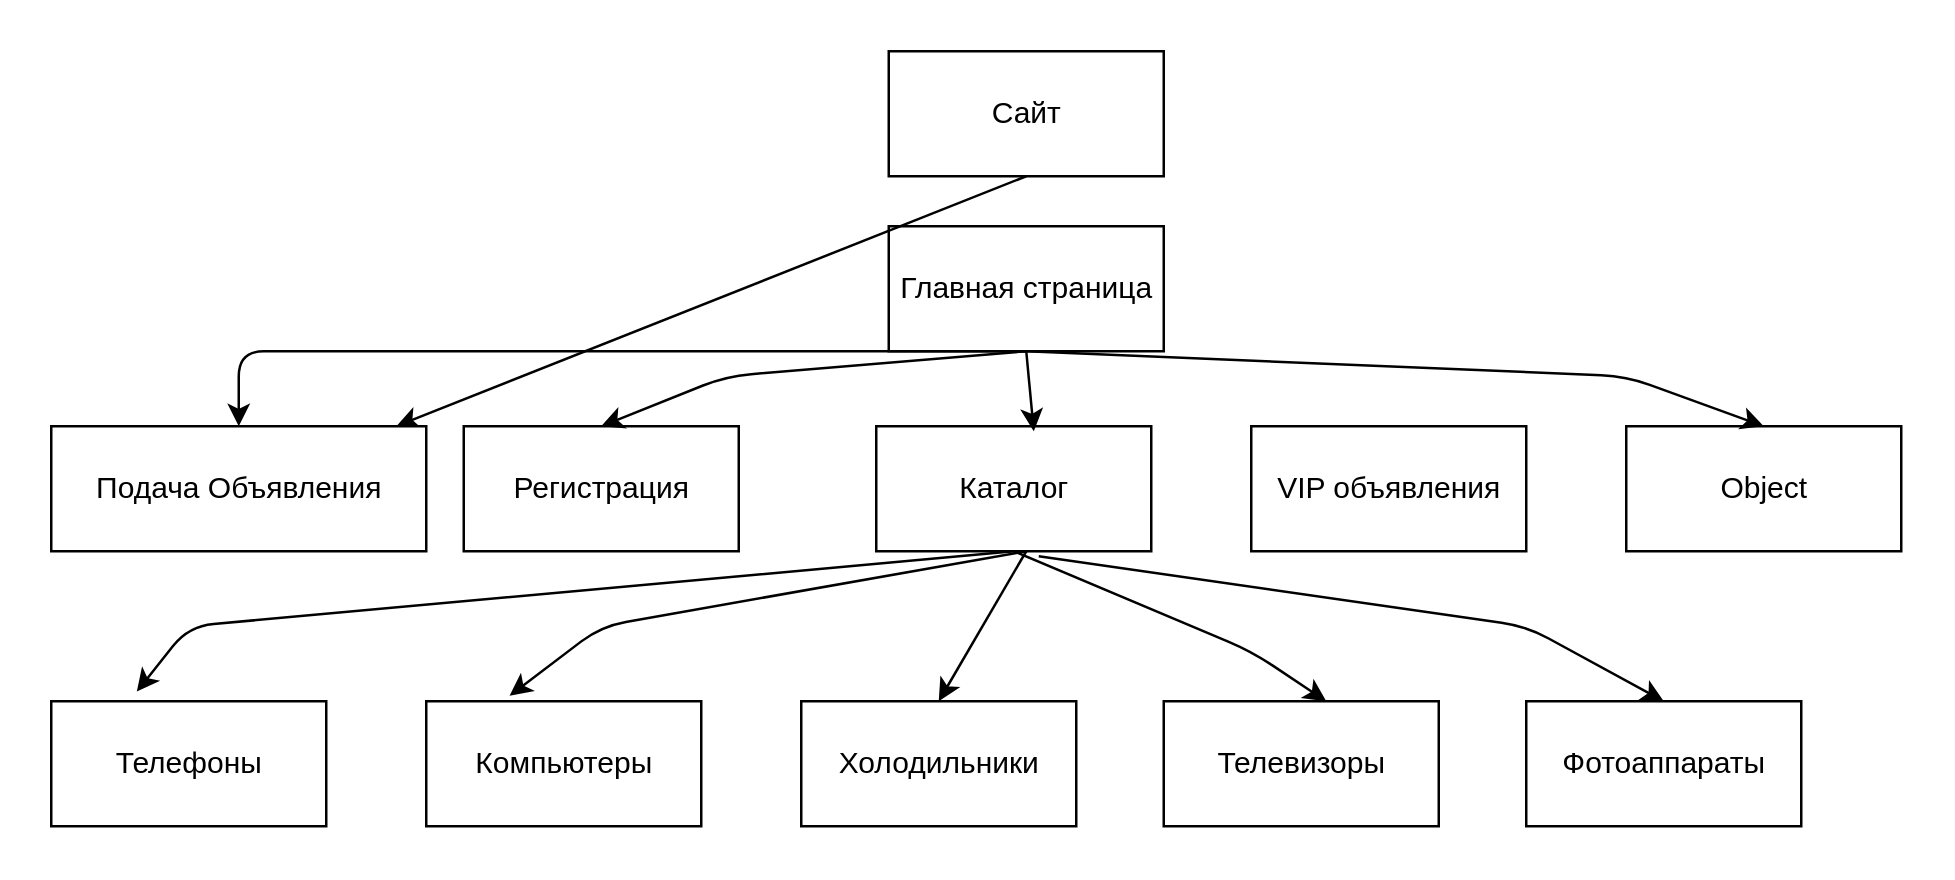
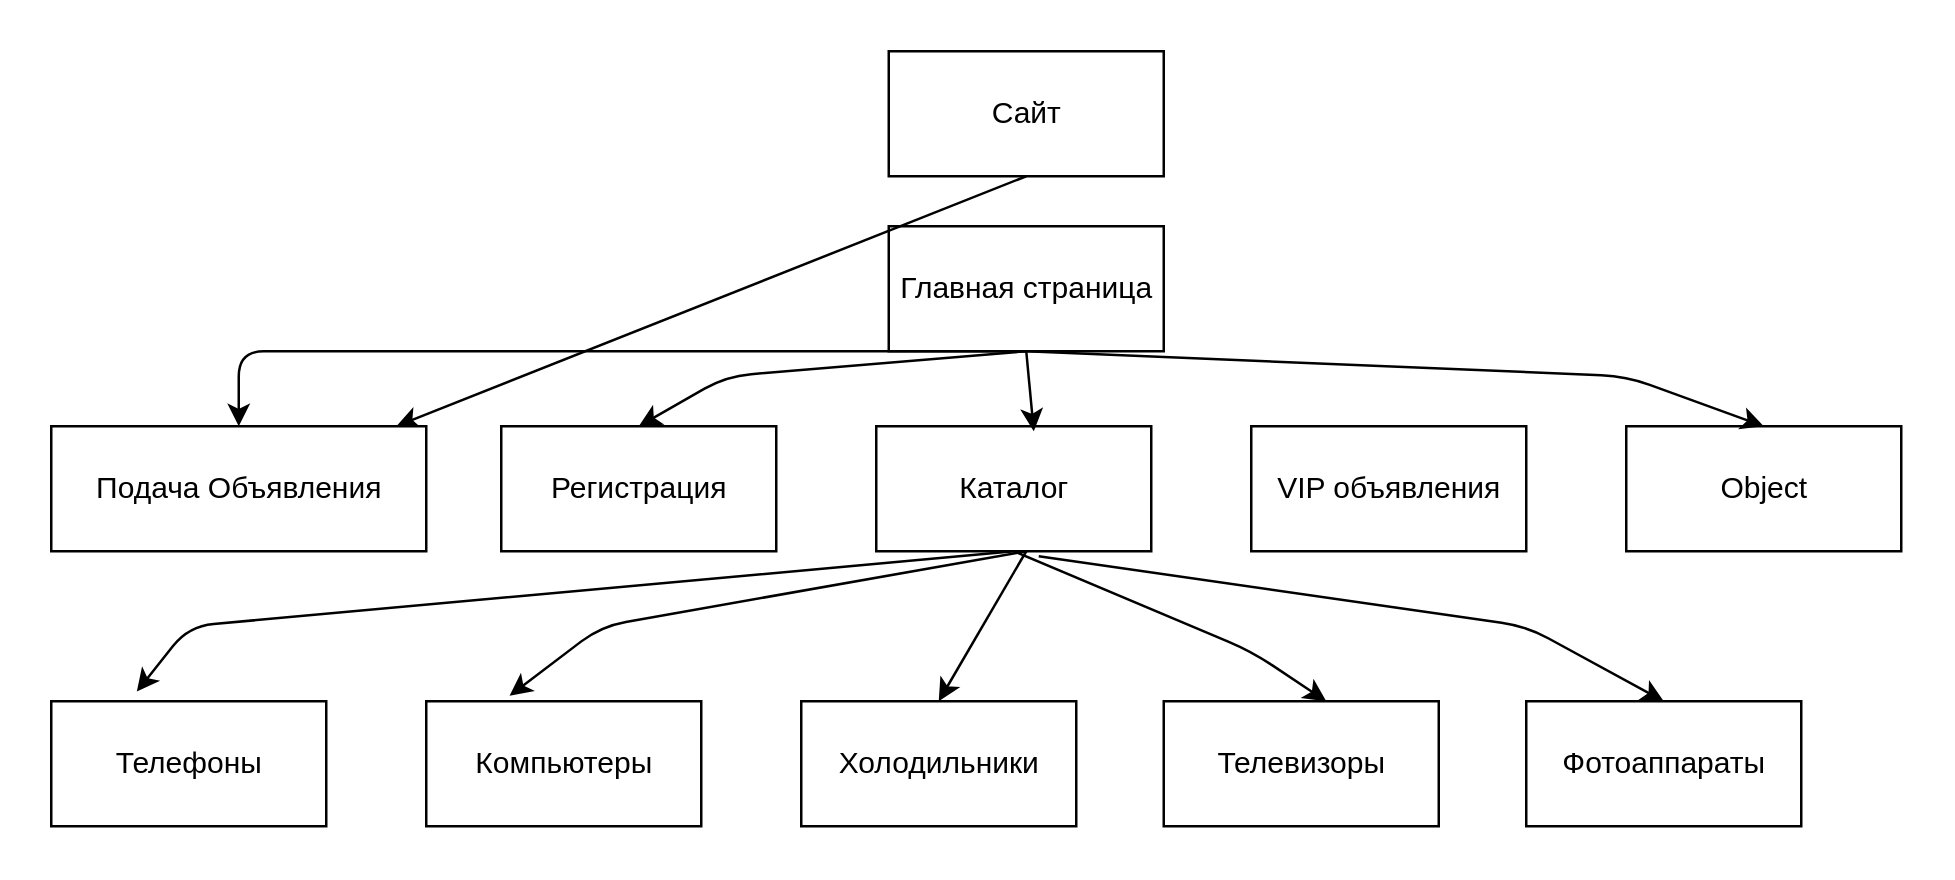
- <mxCell id="10" value="Регистрация" style="html=1;" vertex="1" parent="1"><mxGeometry x="185" y="170" width="110" height="50" as="geometry" /></mxCell>
+ <mxCell id="10" value="Регистрация" style="html=1;" vertex="1" parent="1"><mxGeometry x="200" y="170" width="110" height="50" as="geometry" /></mxCell>
